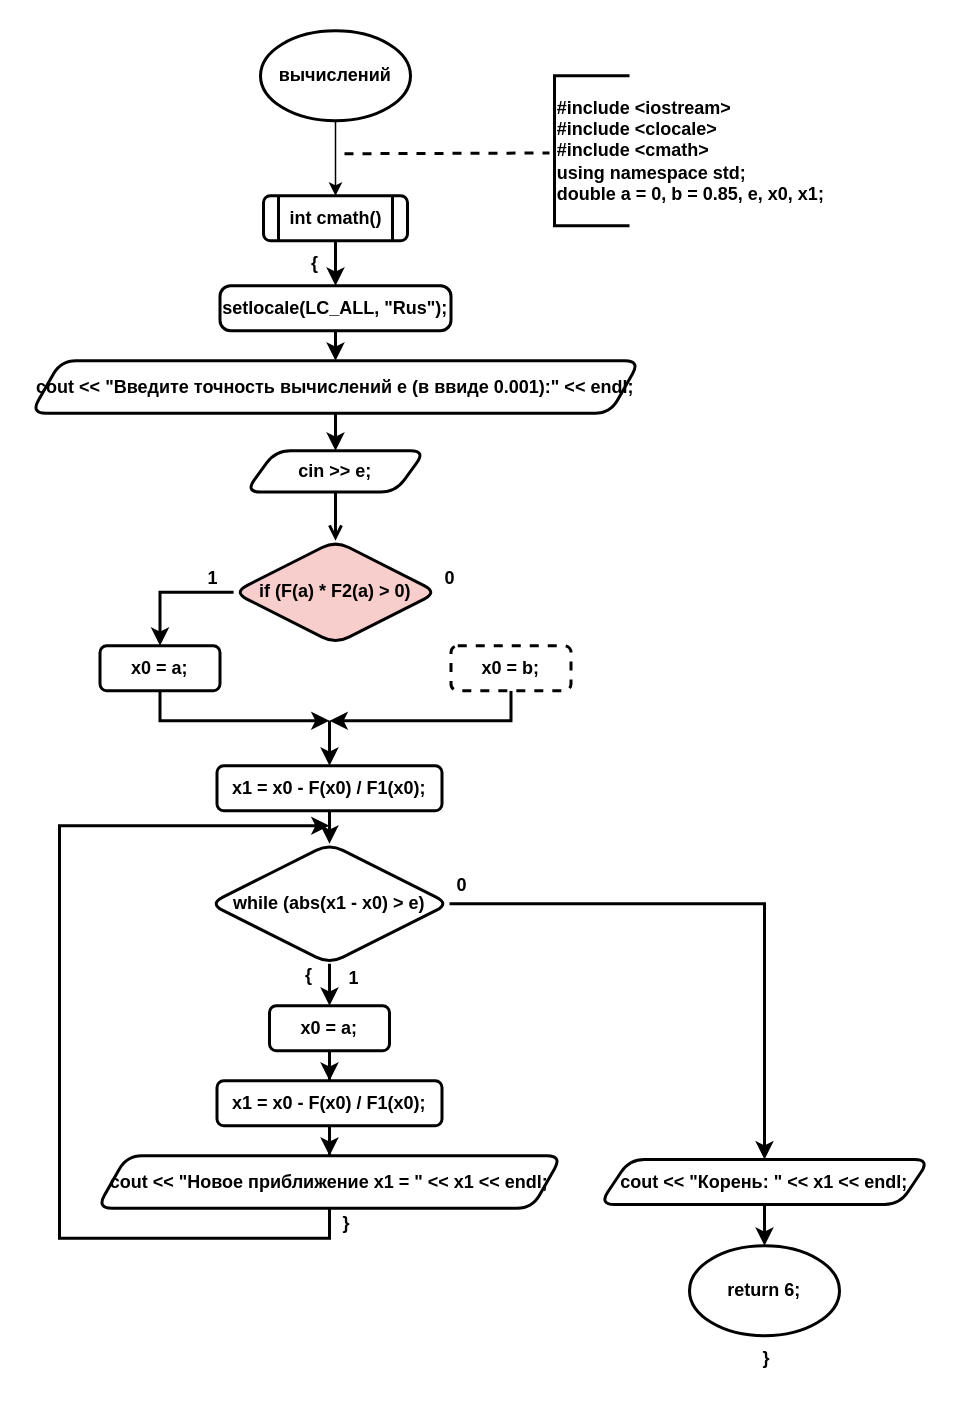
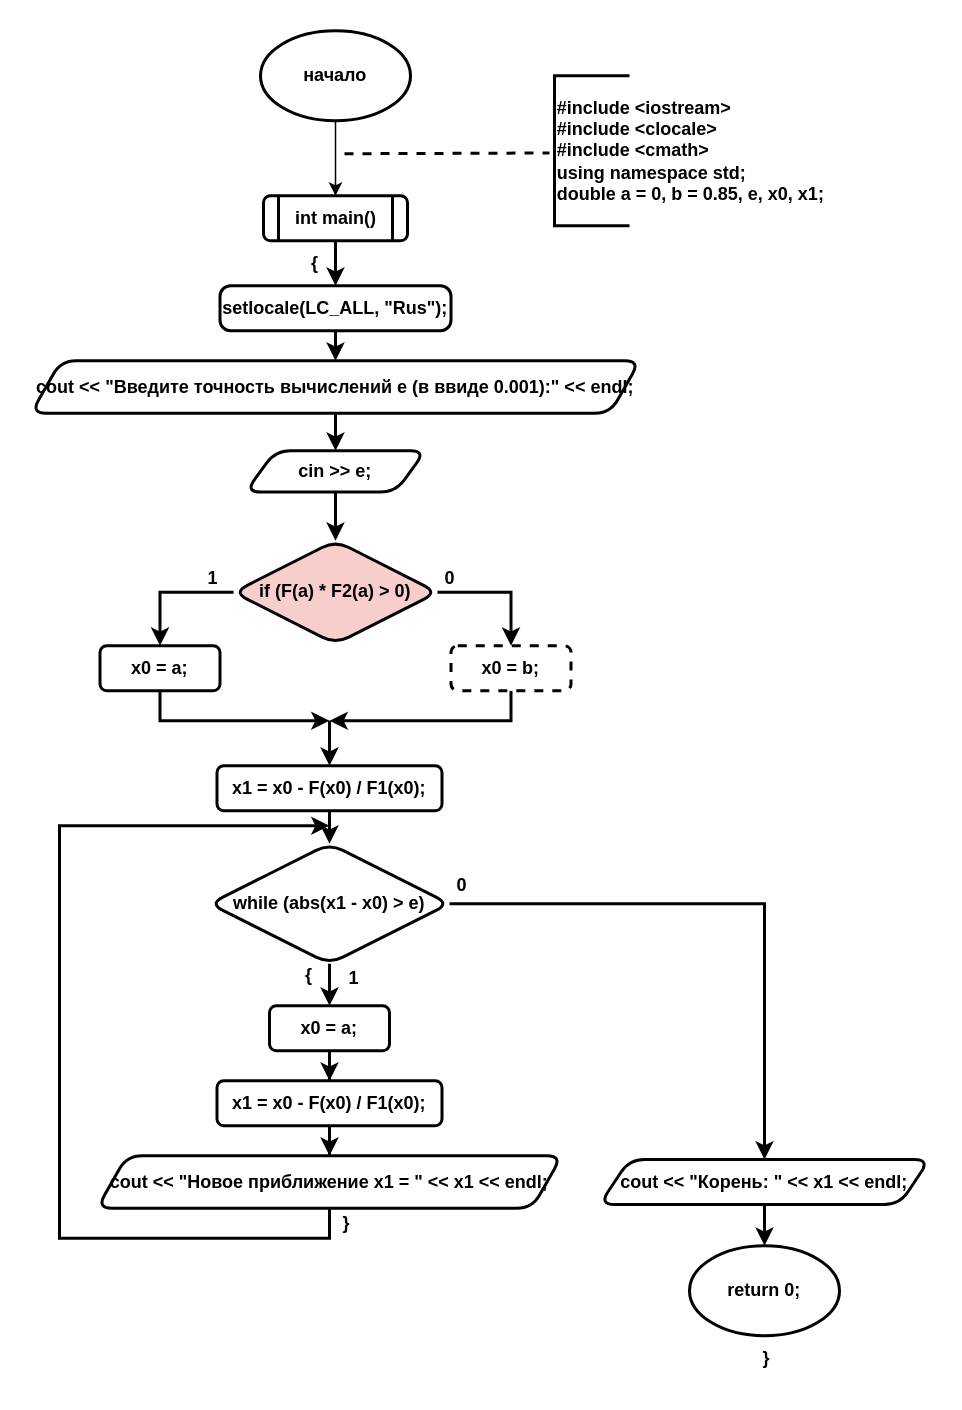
- <mxCell id="3" value="вычислений" style="strokeWidth=2;html=1;shape=mxgraph.flowchart.start_1;whiteSpace=wrap;fontStyle=1" vertex="1" parent="1"><mxGeometry x="173" y="20" width="100" height="60" as="geometry" /></mxCell>
+ <mxCell id="3" value="начало" style="strokeWidth=2;html=1;shape=mxgraph.flowchart.start_1;whiteSpace=wrap;fontStyle=1" vertex="1" parent="1"><mxGeometry x="173" y="20" width="100" height="60" as="geometry" /></mxCell>
- <mxCell id="5" value="int cmath()" style="shape=process;whiteSpace=wrap;html=1;backgroundOutline=1;strokeWidth=2;rounded=1;fontStyle=1" vertex="1" parent="1"><mxGeometry x="175" y="130" width="96" height="30" as="geometry" /></mxCell>
+ <mxCell id="5" value="int main()" style="shape=process;whiteSpace=wrap;html=1;backgroundOutline=1;strokeWidth=2;rounded=1;fontStyle=1" vertex="1" parent="1"><mxGeometry x="175" y="130" width="96" height="30" as="geometry" /></mxCell>
- <mxCell id="11" value="" style="edgeStyle=orthogonalEdgeStyle;rounded=0;orthogonalLoop=1;jettySize=auto;html=1;strokeWidth=2;startSize=6;endSize=6;fontStyle=1;endArrow=open;" edge="1" parent="1" source="12" target="17"><mxGeometry relative="1" as="geometry" /></mxCell>
+ <mxCell id="11" value="" style="edgeStyle=orthogonalEdgeStyle;rounded=0;orthogonalLoop=1;jettySize=auto;html=1;strokeWidth=2;startSize=6;endSize=6;fontStyle=1" edge="1" parent="1" source="12" target="17"><mxGeometry relative="1" as="geometry" /></mxCell>
+ <mxCell id="16" style="edgeStyle=orthogonalEdgeStyle;rounded=0;orthogonalLoop=1;jettySize=auto;html=1;exitX=1;exitY=0.5;exitDx=0;exitDy=0;entryX=0.5;entryY=0;entryDx=0;entryDy=0;strokeWidth=2;startSize=6;endSize=6;fontStyle=1" edge="1" parent="1" source="17" target="22"><mxGeometry relative="1" as="geometry" /></mxCell>
- <mxCell id="42" value="return 6;" style="strokeWidth=2;html=1;shape=mxgraph.flowchart.start_1;whiteSpace=wrap;rounded=1;fontStyle=1" vertex="1" parent="1"><mxGeometry x="459" y="830" width="100" height="60" as="geometry" /></mxCell>
+ <mxCell id="42" value="return 0;" style="strokeWidth=2;html=1;shape=mxgraph.flowchart.start_1;whiteSpace=wrap;rounded=1;fontStyle=1" vertex="1" parent="1"><mxGeometry x="459" y="830" width="100" height="60" as="geometry" /></mxCell>
